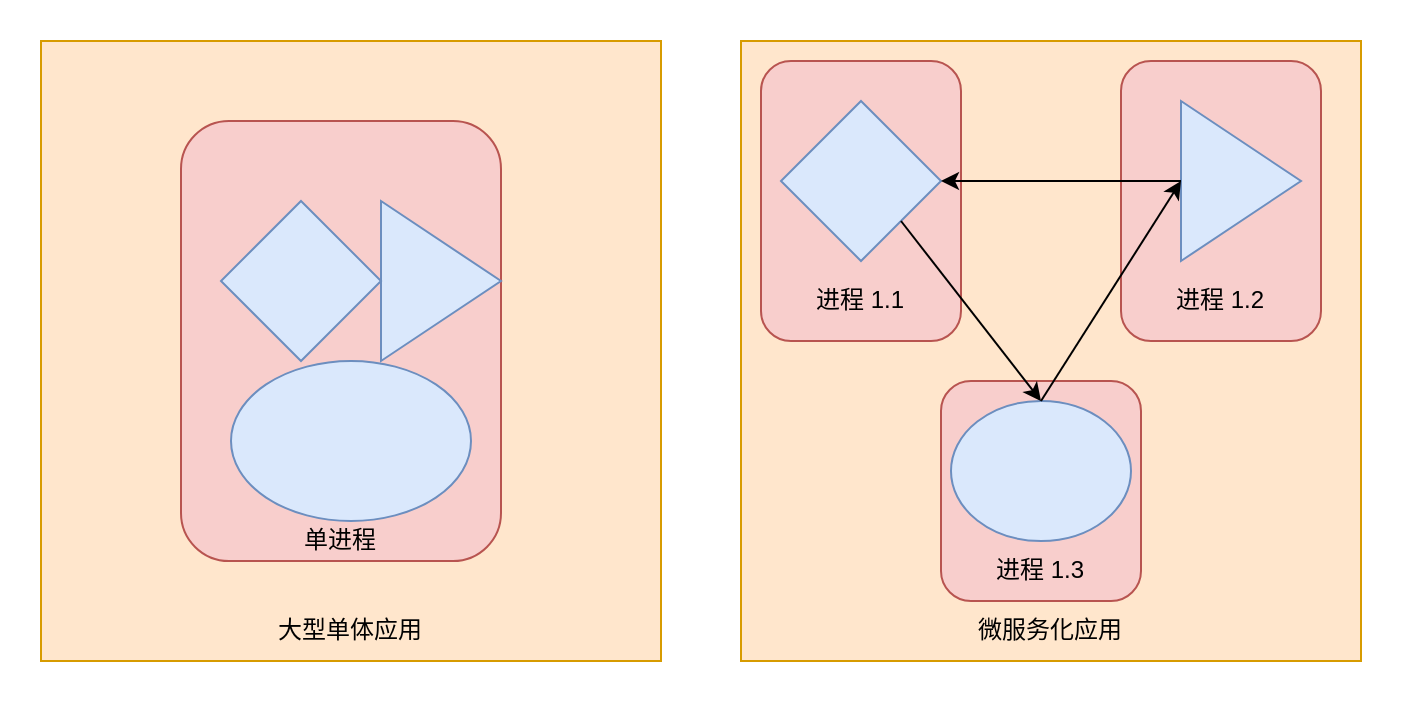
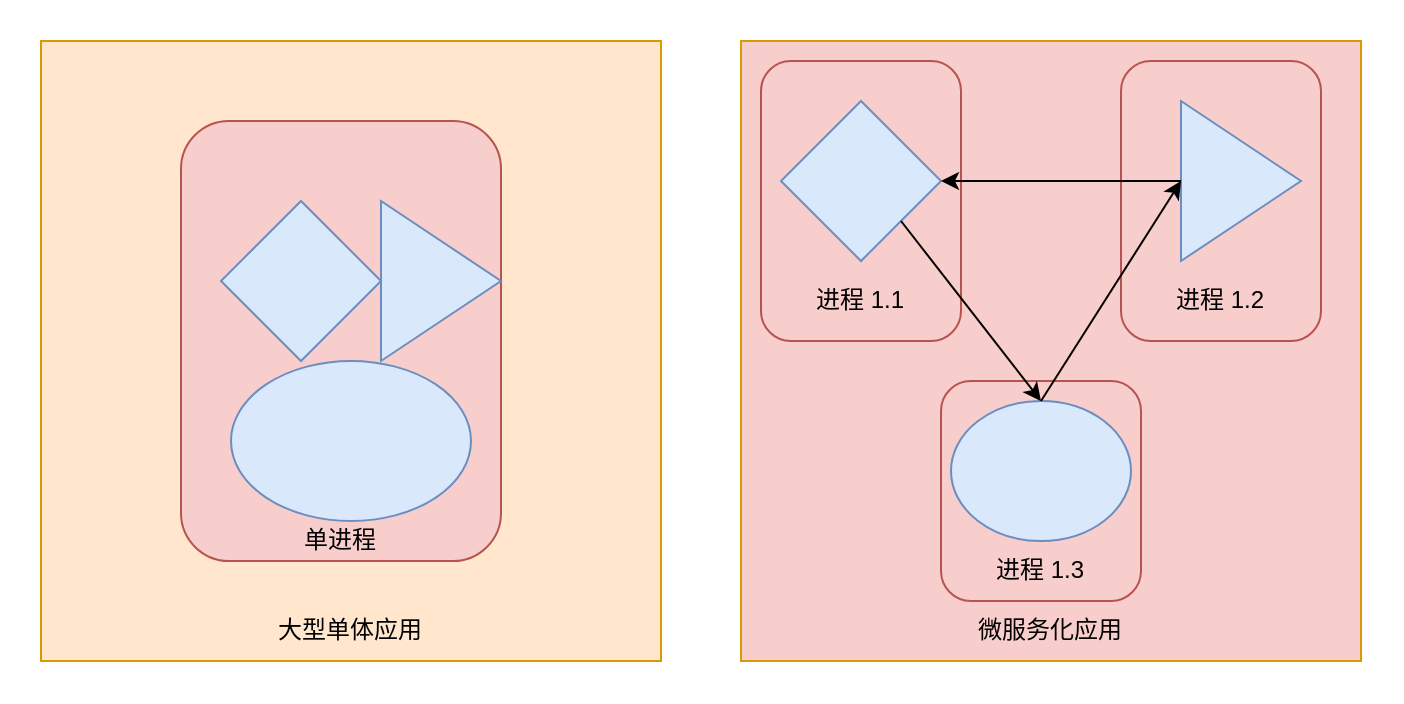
- <mxCell id="2" value="&lt;div style=&quot;text-align: justify; padding-top: 280px;&quot;&gt;&lt;span style=&quot;background-color: initial;&quot;&gt;微服务化应用&lt;/span&gt;&lt;/div&gt;" style="whiteSpace=wrap;html=1;aspect=fixed;fillColor=#ffe6cc;strokeColor=#d79b00;align=center;" vertex="1" parent="1"><mxGeometry x="370" y="20" width="310" height="310" as="geometry" /></mxCell>
+ <mxCell id="2" value="&lt;div style=&quot;text-align: justify; padding-top: 280px;&quot;&gt;&lt;span style=&quot;background-color: initial;&quot;&gt;微服务化应用&lt;/span&gt;&lt;/div&gt;" style="whiteSpace=wrap;html=1;aspect=fixed;fillColor=#f8cecc;strokeColor=#d79b00;align=center;" vertex="1" parent="1"><mxGeometry x="370" y="20" width="310" height="310" as="geometry" /></mxCell>
